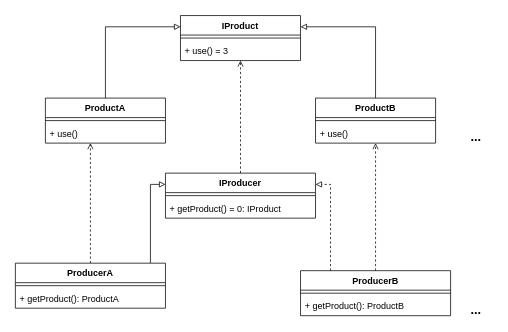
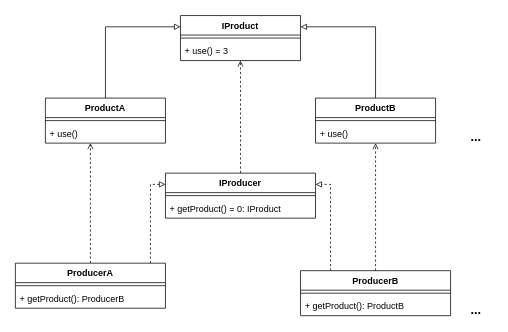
- <mxCell id="18" style="edgeStyle=orthogonalEdgeStyle;rounded=0;orthogonalLoop=1;jettySize=auto;html=1;entryX=0;entryY=0.25;entryDx=0;entryDy=0;endArrow=block;endFill=0;" edge="1" parent="1" source="20" target="15"><mxGeometry relative="1" as="geometry"><Array as="points"><mxPoint x="200" y="245" /></Array></mxGeometry></mxCell>
+ <mxCell id="18" style="edgeStyle=orthogonalEdgeStyle;rounded=0;orthogonalLoop=1;jettySize=auto;html=1;entryX=0;entryY=0.25;entryDx=0;entryDy=0;endArrow=block;endFill=0;dashed=1;" edge="1" parent="1" source="20" target="15"><mxGeometry relative="1" as="geometry"><Array as="points"><mxPoint x="200" y="245" /></Array></mxGeometry></mxCell>
- <mxCell id="22" value="+ getProduct(): ProductA" style="text;strokeColor=none;fillColor=none;align=left;verticalAlign=top;spacingLeft=4;spacingRight=4;overflow=hidden;rotatable=0;points=[[0,0.5],[1,0.5]];portConstraint=eastwest;" vertex="1" parent="20"><mxGeometry y="34" width="200" height="26" as="geometry" /></mxCell>
+ <mxCell id="22" value="+ getProduct(): ProducerB" style="text;strokeColor=none;fillColor=none;align=left;verticalAlign=top;spacingLeft=4;spacingRight=4;overflow=hidden;rotatable=0;points=[[0,0.5],[1,0.5]];portConstraint=eastwest;" vertex="1" parent="20"><mxGeometry y="34" width="200" height="26" as="geometry" /></mxCell>
